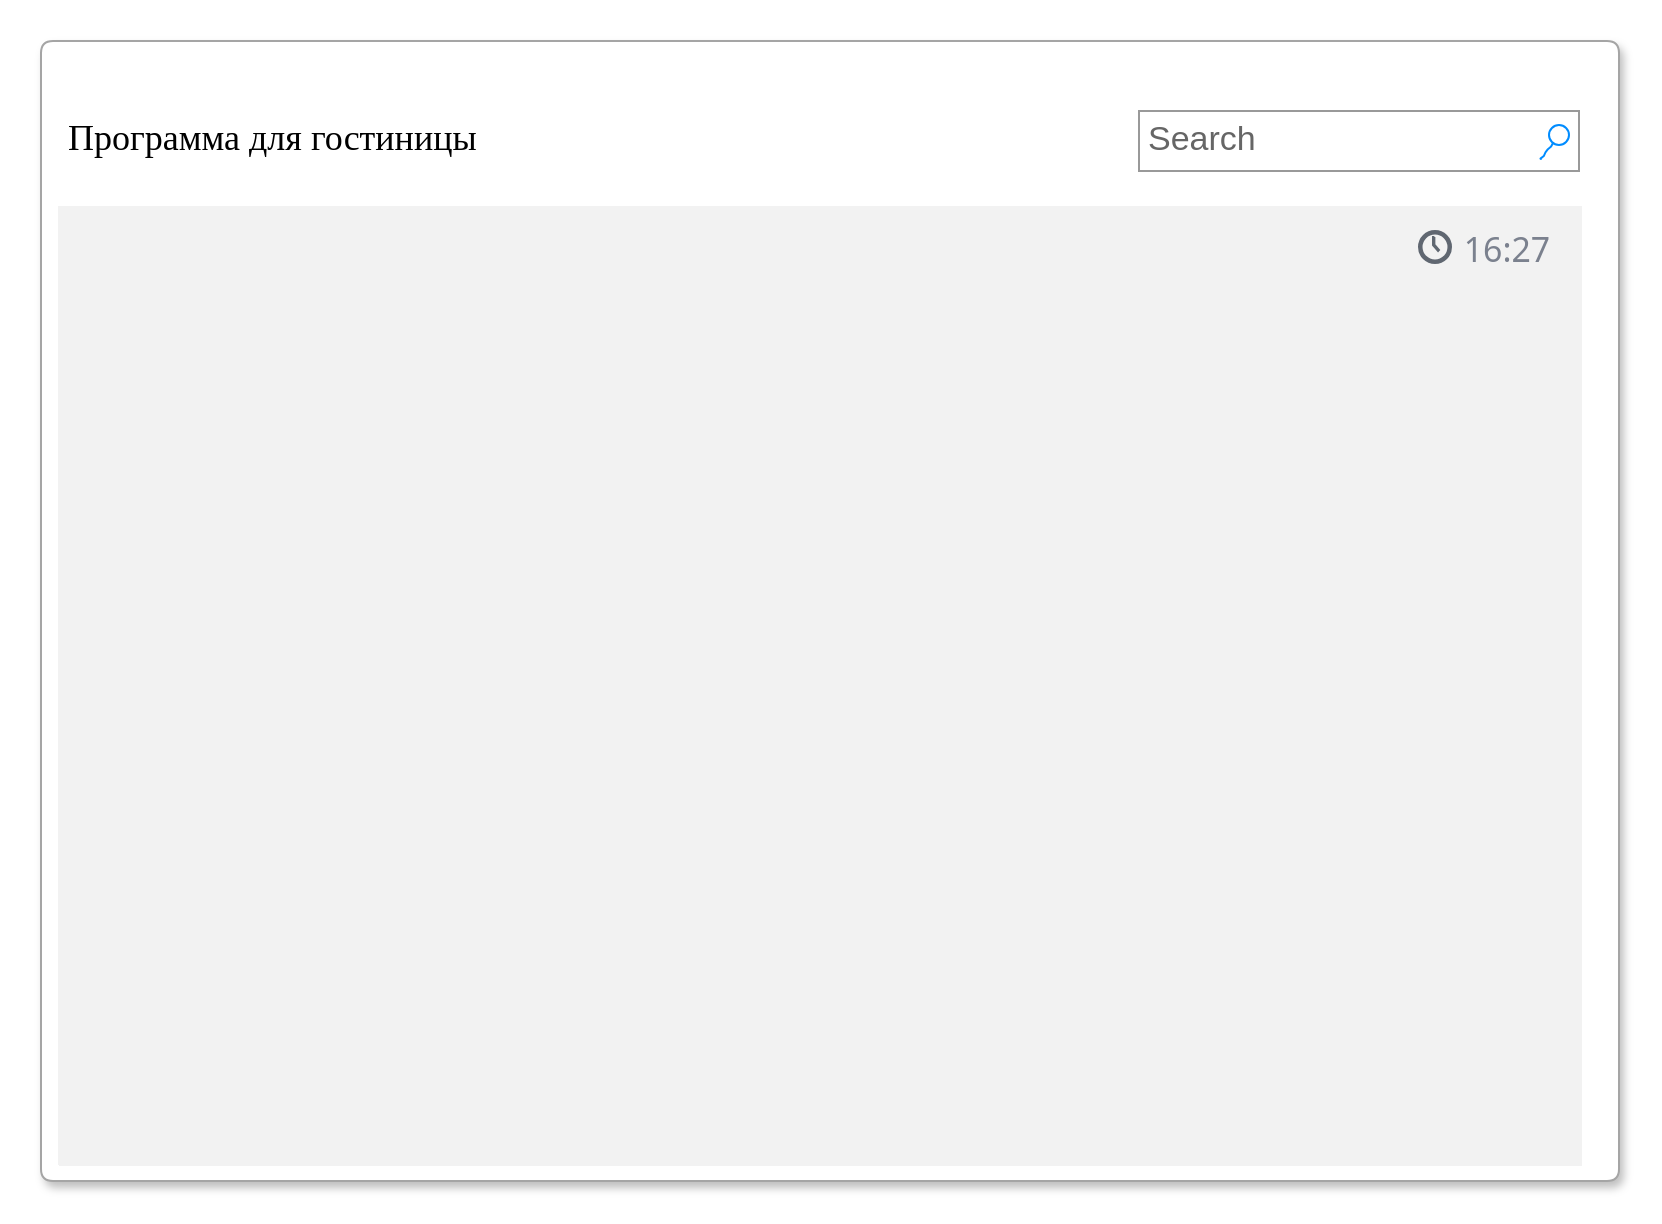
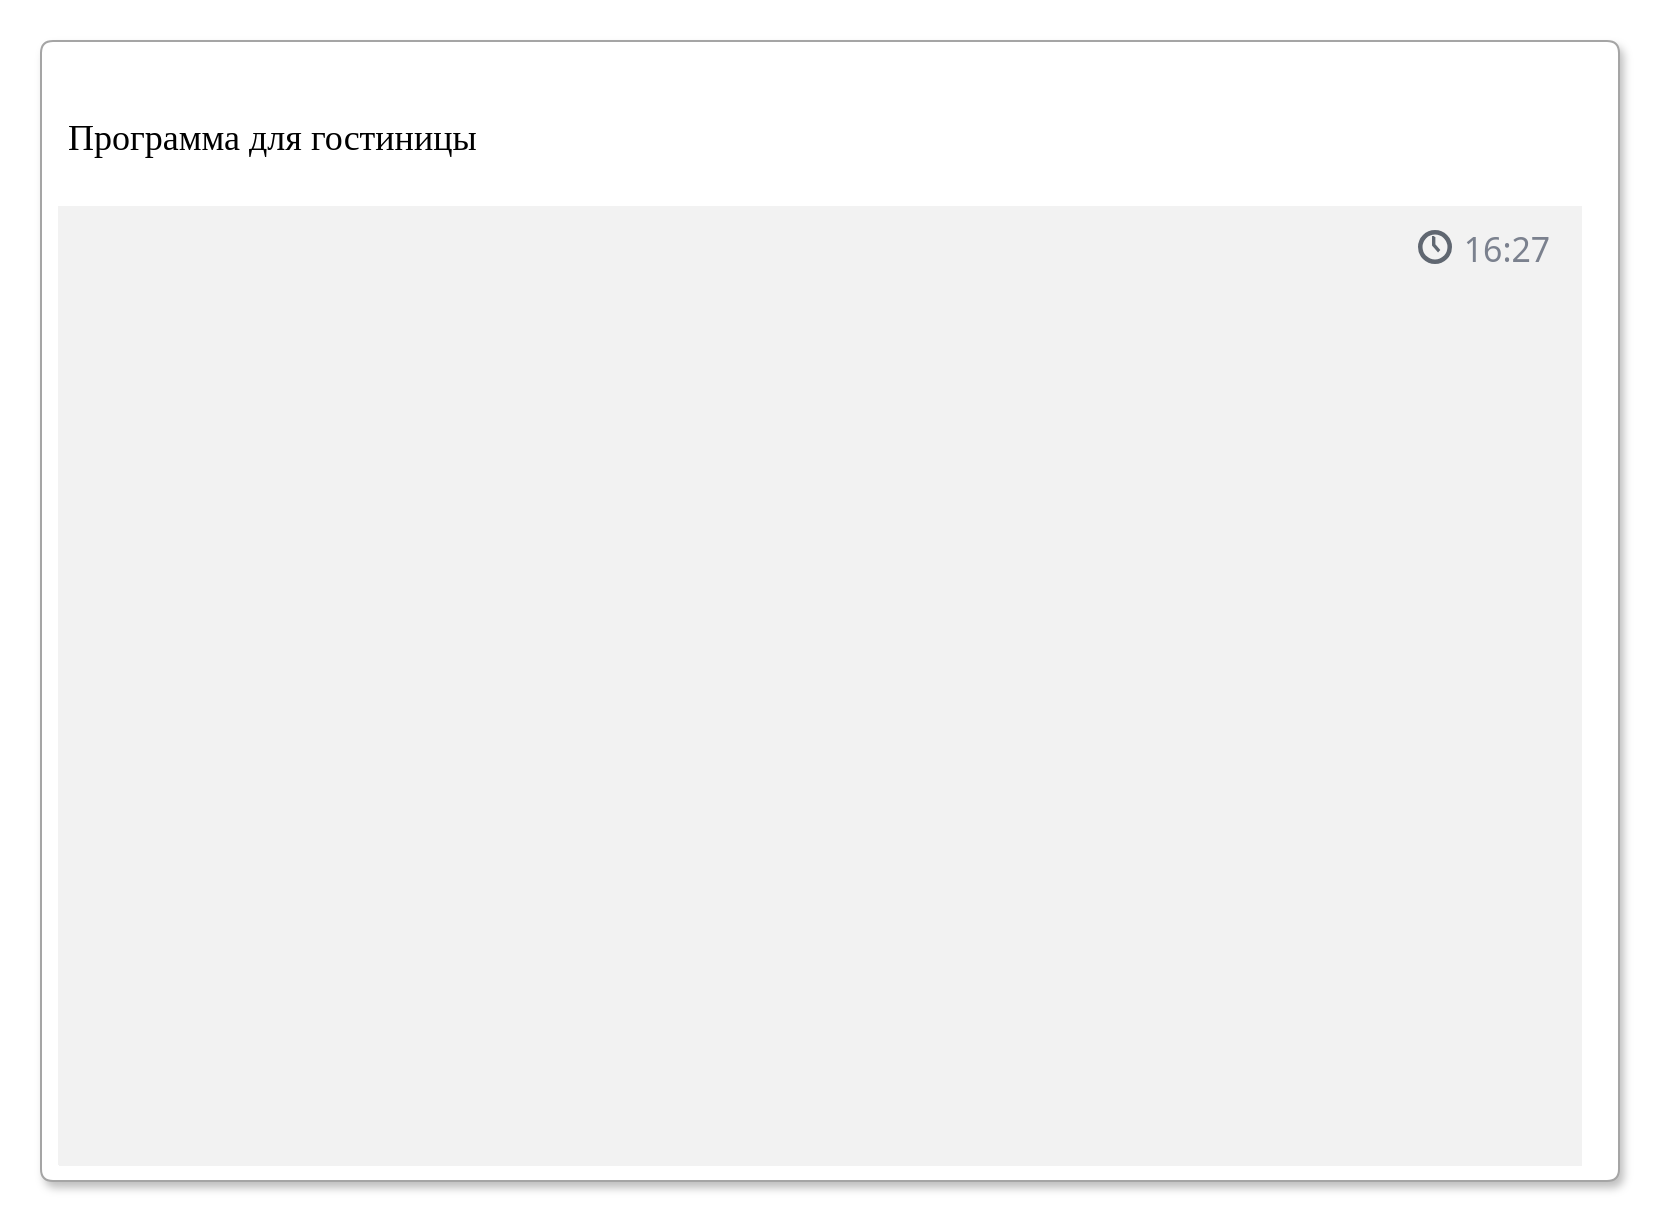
- <mxCell id="4" value="Search" style="strokeWidth=1;shadow=0;dashed=0;align=center;html=1;shape=mxgraph.mockup.forms.searchBox;strokeColor=#999999;mainText=;strokeColor2=#008cff;fontColor=#666666;fontSize=17;align=left;spacingLeft=3;rounded=0;labelBackgroundColor=none;comic=1;" parent="2" vertex="1"><mxGeometry x="549" y="35" width="220" height="30" as="geometry" /></mxCell>
